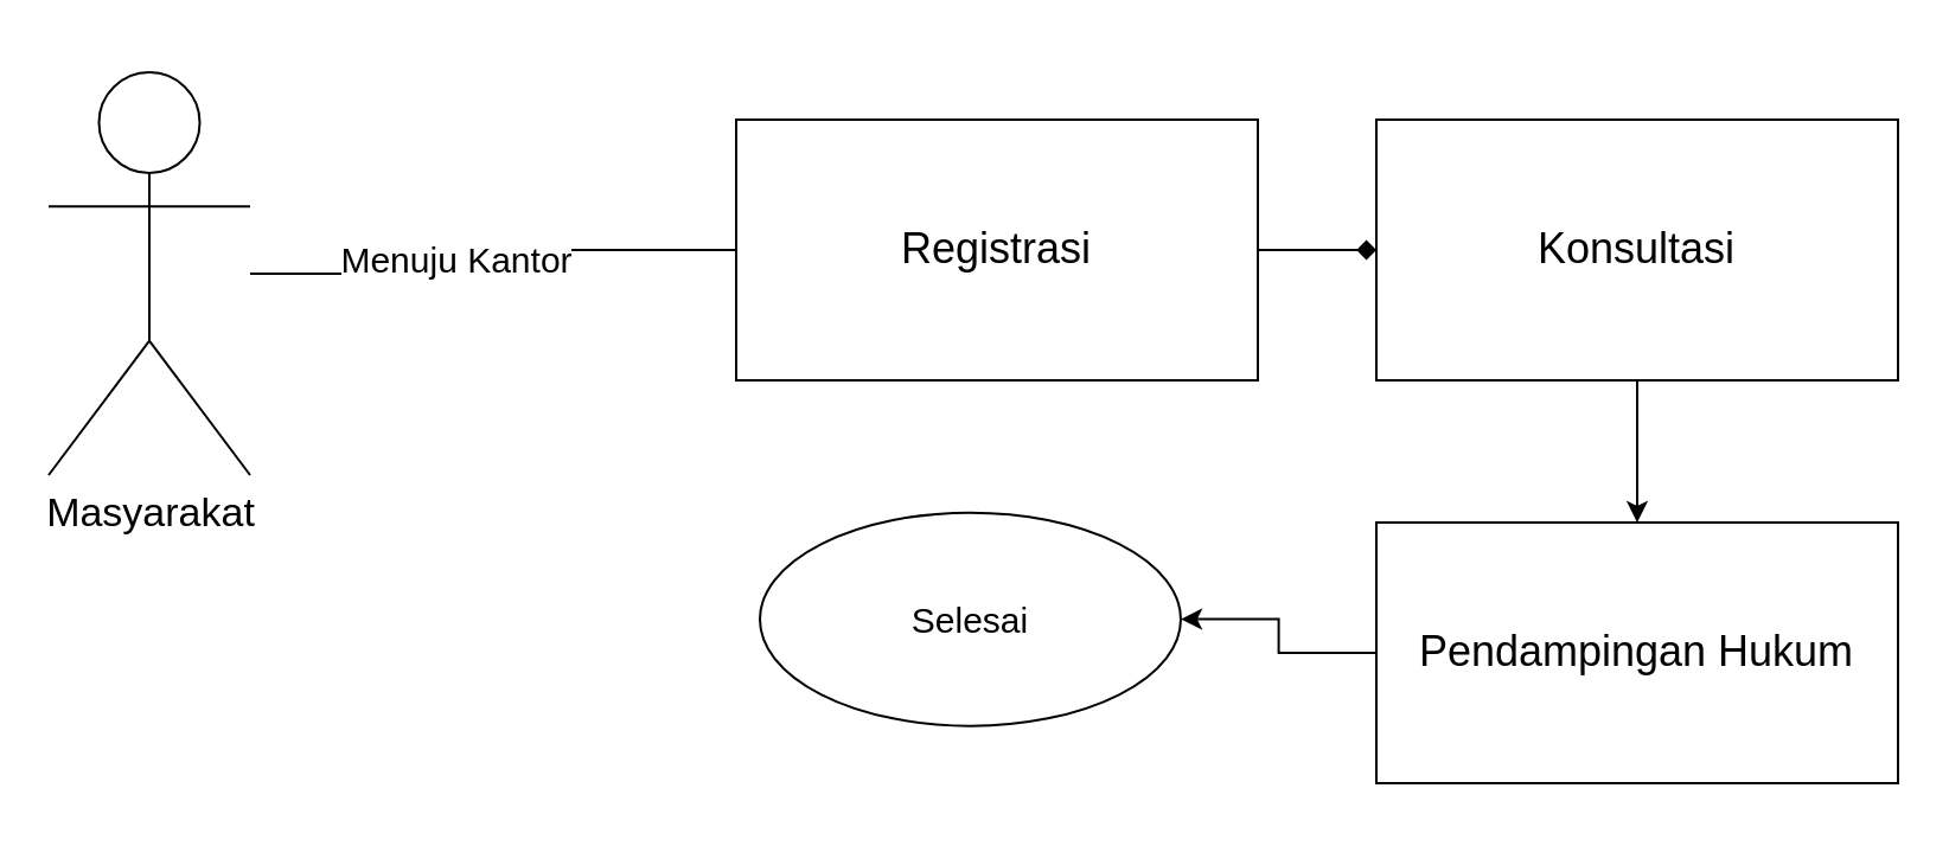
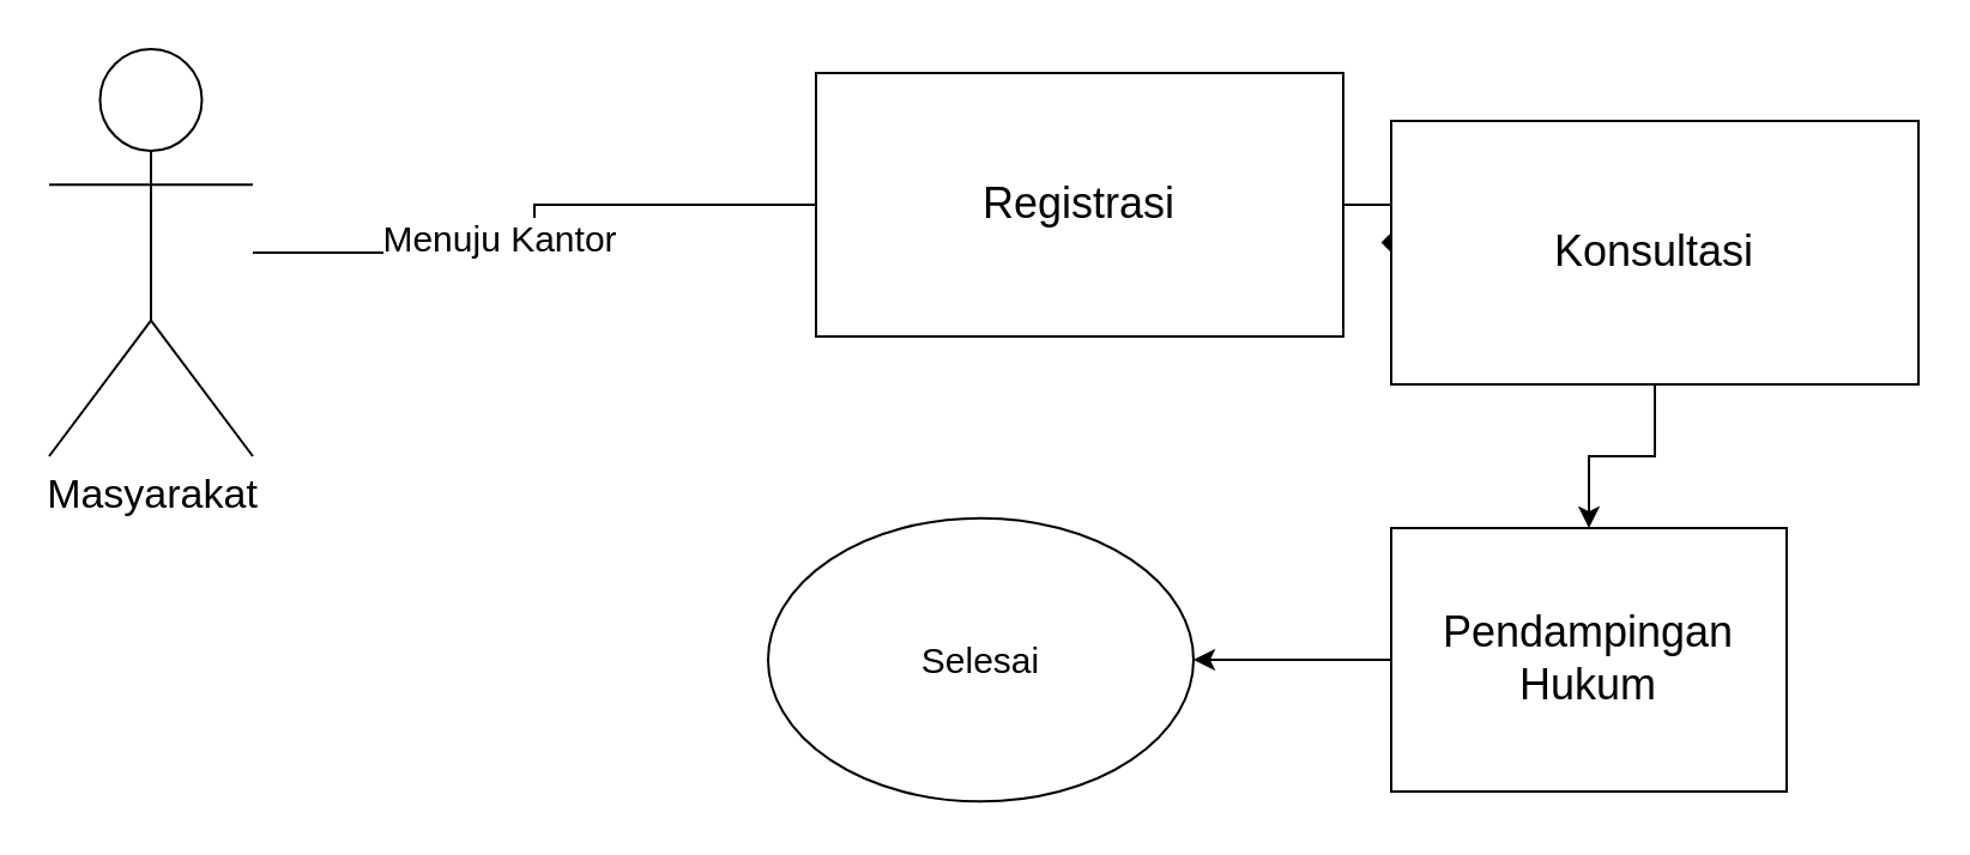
- <mxCell id="3" value="&lt;font style=&quot;font-size: 18px;&quot;&gt;Registrasi&lt;/font&gt;" style="rounded=0;whiteSpace=wrap;html=1;" vertex="1" parent="1"><mxGeometry x="310" y="50" width="220" height="110" as="geometry" /></mxCell>
+ <mxCell id="3" value="&lt;font style=&quot;font-size: 18px;&quot;&gt;Registrasi&lt;/font&gt;" style="rounded=0;whiteSpace=wrap;html=1;" vertex="1" parent="1"><mxGeometry x="340" y="30" width="220" height="110" as="geometry" /></mxCell>
- <mxCell id="6" value="&lt;font style=&quot;font-size: 17px;&quot;&gt;Masyarakat&lt;/font&gt;" style="shape=umlActor;verticalLabelPosition=bottom;verticalAlign=top;html=1;outlineConnect=0;" vertex="1" parent="1"><mxGeometry x="20" y="30" width="85" height="170" as="geometry" /></mxCell>
+ <mxCell id="6" value="&lt;font style=&quot;font-size: 17px;&quot;&gt;Masyarakat&lt;/font&gt;" style="shape=umlActor;verticalLabelPosition=bottom;verticalAlign=top;html=1;outlineConnect=0;" vertex="1" parent="1"><mxGeometry x="20" y="20" width="85" height="170" as="geometry" /></mxCell>
- <mxCell id="11" value="&lt;font style=&quot;font-size: 15px;&quot;&gt;Selesai&lt;/font&gt;" style="ellipse;whiteSpace=wrap;html=1;" vertex="1" parent="1"><mxGeometry x="320" y="215.83" width="177.5" height="90" as="geometry" /></mxCell>
+ <mxCell id="11" value="&lt;font style=&quot;font-size: 15px;&quot;&gt;Selesai&lt;/font&gt;" style="ellipse;whiteSpace=wrap;html=1;" vertex="1" parent="1"><mxGeometry x="320" y="215.83" width="177.5" height="118.33" as="geometry" /></mxCell>
- <mxCell id="10" value="&lt;font style=&quot;font-size: 18px;&quot;&gt;Pendampingan Hukum&lt;/font&gt;" style="rounded=0;whiteSpace=wrap;html=1;" vertex="1" parent="1"><mxGeometry x="580" y="220" width="220" height="110" as="geometry" /></mxCell>
+ <mxCell id="10" value="&lt;font style=&quot;font-size: 18px;&quot;&gt;Pendampingan Hukum&lt;/font&gt;" style="rounded=0;whiteSpace=wrap;html=1;" vertex="1" parent="1"><mxGeometry x="580" y="220" width="165" height="110" as="geometry" /></mxCell>
